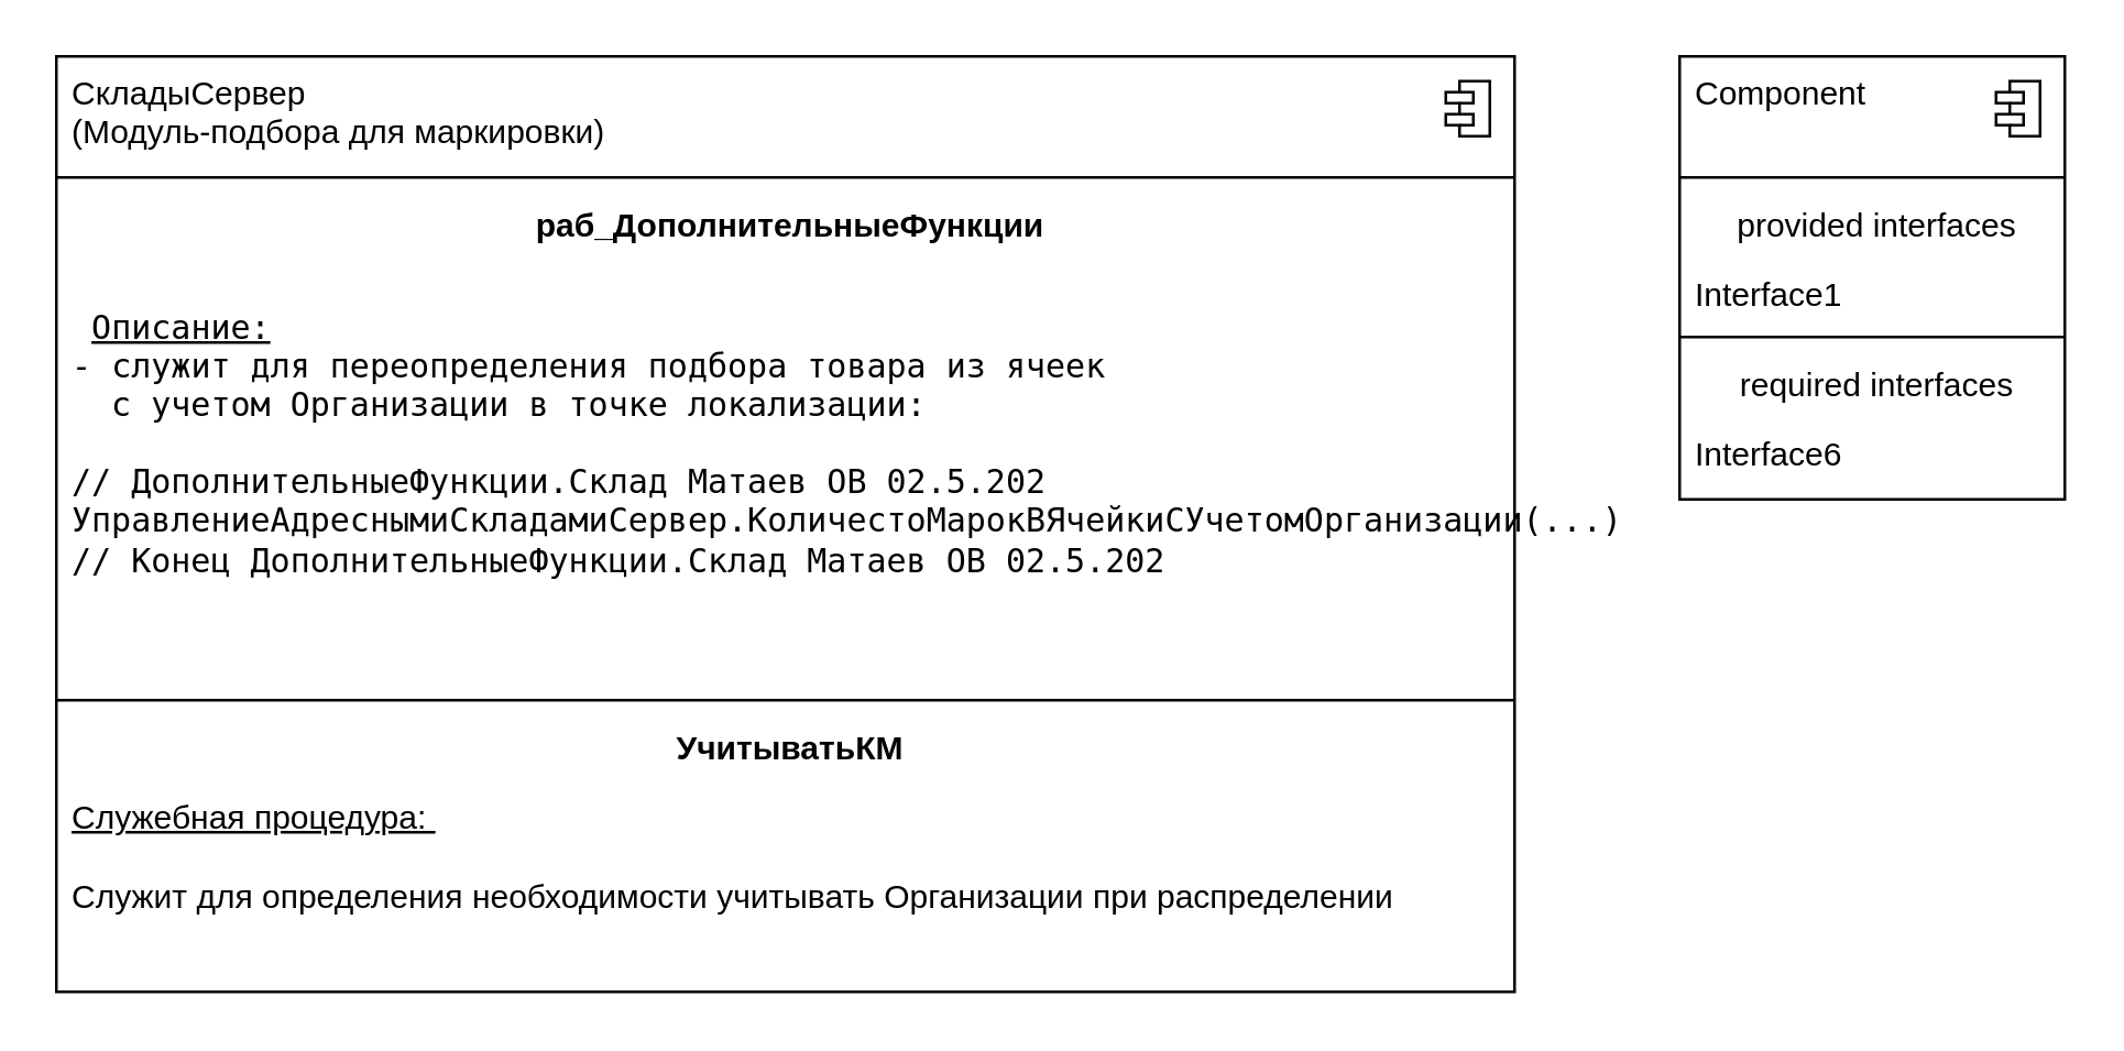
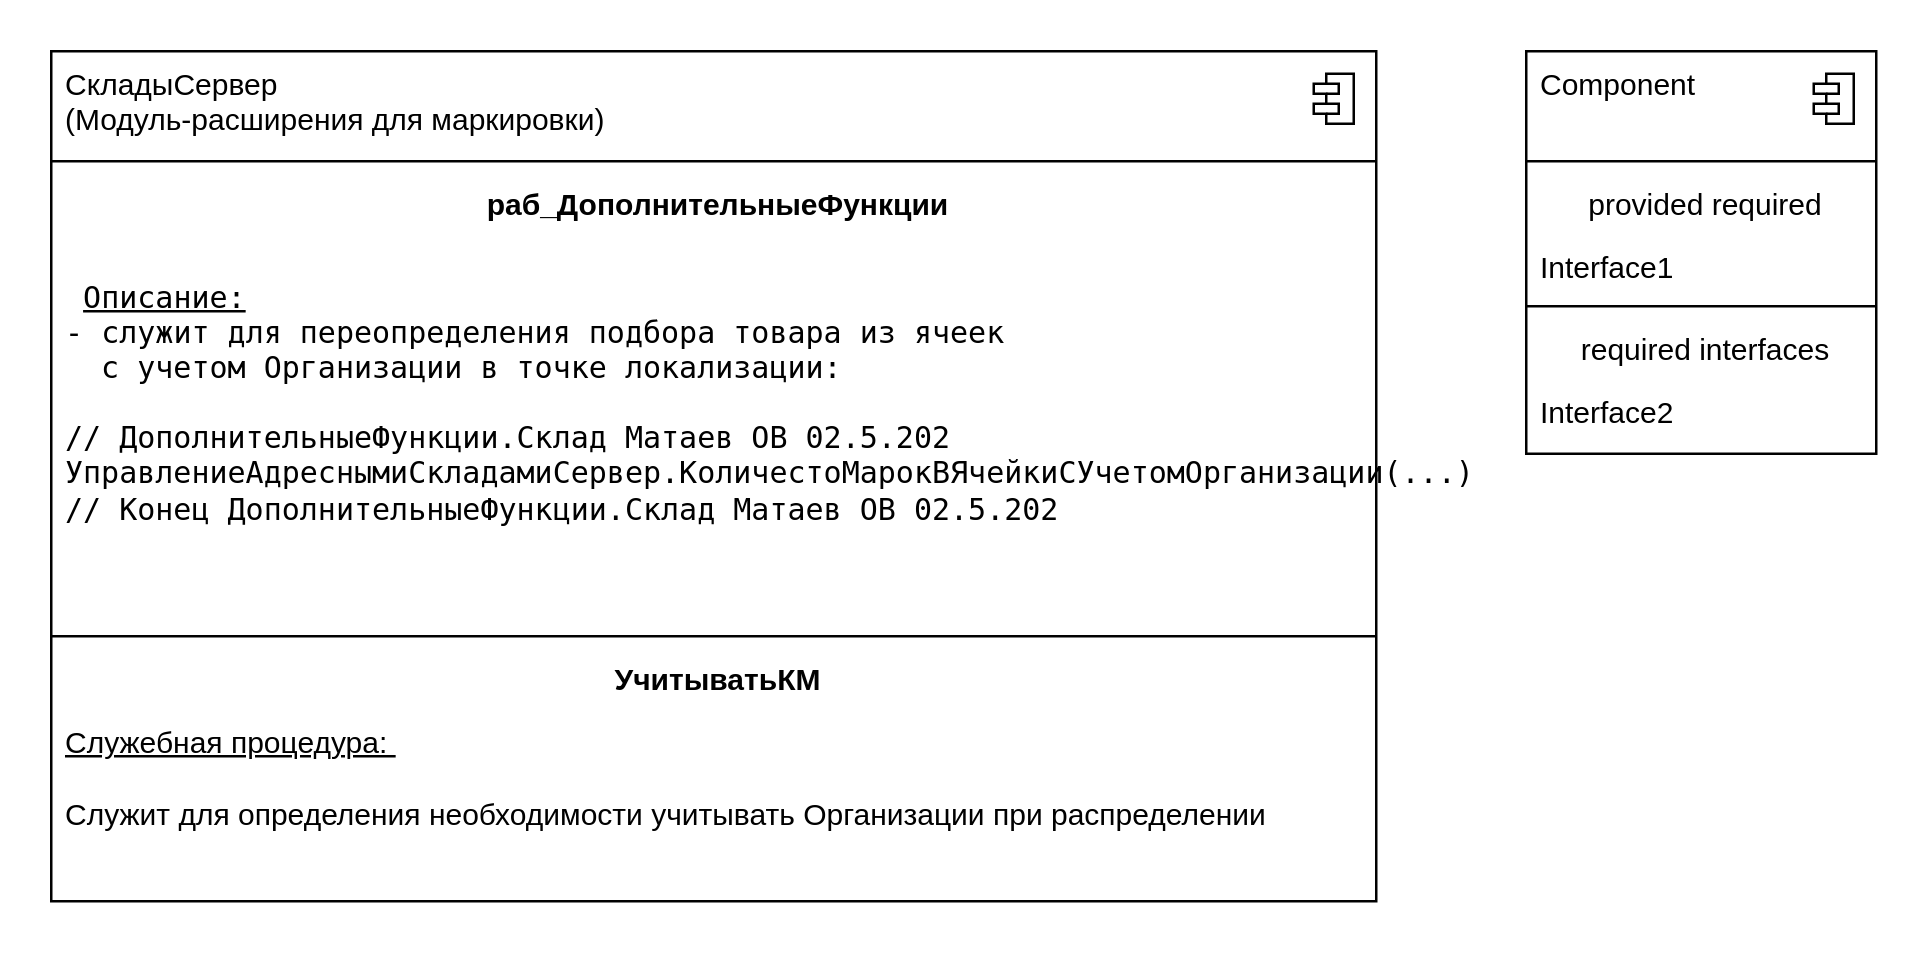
- <mxCell id="3" value="&lt;span style=&quot;text-align: center;&quot;&gt;СкладыСервер&lt;/span&gt;&lt;div style=&quot;text-align: center;&quot;&gt;(Модуль-подбора для маркировки)&lt;/div&gt;" style="html=1;align=left;spacingLeft=4;verticalAlign=top;strokeColor=none;fillColor=none;whiteSpace=wrap;" vertex="1" parent="2"><mxGeometry width="530" height="40" as="geometry" /></mxCell>
+ <mxCell id="3" value="&lt;span style=&quot;text-align: center;&quot;&gt;СкладыСервер&lt;/span&gt;&lt;div style=&quot;text-align: center;&quot;&gt;(Модуль-расширения для маркировки)&lt;/div&gt;" style="html=1;align=left;spacingLeft=4;verticalAlign=top;strokeColor=none;fillColor=none;whiteSpace=wrap;" vertex="1" parent="2"><mxGeometry width="530" height="40" as="geometry" /></mxCell>
- <mxCell id="15" value="provided interfaces" style="html=1;align=center;spacingLeft=4;verticalAlign=top;strokeColor=none;fillColor=none;whiteSpace=wrap;" vertex="1" parent="11"><mxGeometry y="48" width="140" height="25" as="geometry" /></mxCell>
+ <mxCell id="15" value="provided required" style="html=1;align=center;spacingLeft=4;verticalAlign=top;strokeColor=none;fillColor=none;whiteSpace=wrap;" vertex="1" parent="11"><mxGeometry y="48" width="140" height="25" as="geometry" /></mxCell>
- <mxCell id="19" value="Interface6" style="html=1;align=left;spacingLeft=4;verticalAlign=top;strokeColor=none;fillColor=none;whiteSpace=wrap;" vertex="1" parent="11"><mxGeometry y="131" width="140" height="30" as="geometry" /></mxCell>
+ <mxCell id="19" value="Interface2" style="html=1;align=left;spacingLeft=4;verticalAlign=top;strokeColor=none;fillColor=none;whiteSpace=wrap;" vertex="1" parent="11"><mxGeometry y="131" width="140" height="30" as="geometry" /></mxCell>
